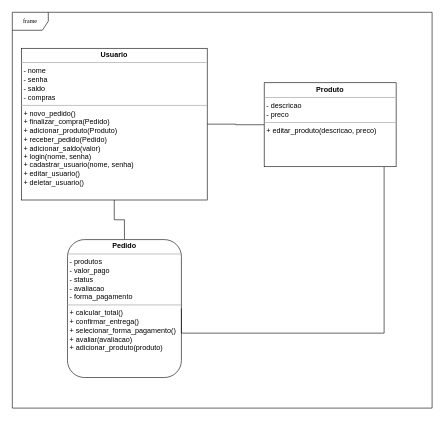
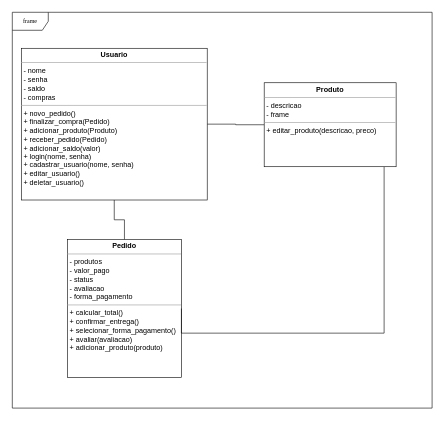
- <mxCell id="8" value="&lt;p style=&quot;margin: 0px ; margin-top: 4px ; text-align: center&quot;&gt;&lt;b&gt;Produto&lt;/b&gt;&lt;/p&gt;&lt;hr size=&quot;1&quot;&gt;&lt;p style=&quot;margin: 0px ; margin-left: 4px&quot;&gt;- descricao&lt;br&gt;- preco&lt;/p&gt;&lt;hr size=&quot;1&quot;&gt;&lt;p style=&quot;margin: 0px ; margin-left: 4px&quot;&gt;+ editar_produto(descricao, preco)&lt;/p&gt;" style="verticalAlign=top;align=left;overflow=fill;fontSize=12;fontFamily=Helvetica;html=1;rounded=0;shadow=0;comic=0;labelBackgroundColor=none;strokeColor=#000000;strokeWidth=1;fillColor=#ffffff;" vertex="1" parent="1"><mxGeometry x="440" y="137.5" width="220" height="140" as="geometry" /></mxCell>
+ <mxCell id="8" value="&lt;p style=&quot;margin: 0px ; margin-top: 4px ; text-align: center&quot;&gt;&lt;b&gt;Produto&lt;/b&gt;&lt;/p&gt;&lt;hr size=&quot;1&quot;&gt;&lt;p style=&quot;margin: 0px ; margin-left: 4px&quot;&gt;- descricao&lt;br&gt;- frame&lt;/p&gt;&lt;hr size=&quot;1&quot;&gt;&lt;p style=&quot;margin: 0px ; margin-left: 4px&quot;&gt;+ editar_produto(descricao, preco)&lt;/p&gt;" style="verticalAlign=top;align=left;overflow=fill;fontSize=12;fontFamily=Helvetica;html=1;rounded=0;shadow=0;comic=0;labelBackgroundColor=none;strokeColor=#000000;strokeWidth=1;fillColor=#ffffff;" vertex="1" parent="1"><mxGeometry x="440" y="137.5" width="220" height="140" as="geometry" /></mxCell>
- <mxCell id="6" value="&lt;p style=&quot;margin: 0px ; margin-top: 4px ; text-align: center&quot;&gt;&lt;b&gt;Pedido&lt;/b&gt;&lt;/p&gt;&lt;hr size=&quot;1&quot;&gt;&lt;p style=&quot;margin: 0px ; margin-left: 4px&quot;&gt;- produtos&lt;/p&gt;&lt;p style=&quot;margin: 0px ; margin-left: 4px&quot;&gt;- valor_pago&lt;/p&gt;&lt;p style=&quot;margin: 0px ; margin-left: 4px&quot;&gt;- status&lt;/p&gt;&lt;p style=&quot;margin: 0px ; margin-left: 4px&quot;&gt;- avaliacao&lt;/p&gt;&lt;p style=&quot;margin: 0px ; margin-left: 4px&quot;&gt;- forma_pagamento&lt;/p&gt;&lt;hr size=&quot;1&quot;&gt;&lt;p style=&quot;margin: 0px ; margin-left: 4px&quot;&gt;+ calcular_total()&lt;br&gt;+ confirmar_entrega(&lt;span&gt;)&lt;/span&gt;&lt;/p&gt;&lt;p style=&quot;margin: 0px ; margin-left: 4px&quot;&gt;&lt;span&gt;+ selecionar_forma_pagamento()&lt;/span&gt;&lt;/p&gt;&lt;p style=&quot;margin: 0px ; margin-left: 4px&quot;&gt;&lt;span&gt;+ avaliar(avaliacao)&lt;/span&gt;&lt;/p&gt;&lt;p style=&quot;margin: 0px ; margin-left: 4px&quot;&gt;&lt;span&gt;+ adicionar_produto(produto)&lt;/span&gt;&lt;/p&gt;&lt;p style=&quot;margin: 0px ; margin-left: 4px&quot;&gt;&lt;br&gt;&lt;/p&gt;" style="verticalAlign=top;align=left;overflow=fill;fontSize=12;fontFamily=Helvetica;html=1;shadow=0;comic=0;labelBackgroundColor=none;strokeColor=#000000;strokeWidth=1;fillColor=#ffffff;rounded=1;" vertex="1" parent="1"><mxGeometry x="112" y="399" width="190" height="230" as="geometry" /></mxCell>
+ <mxCell id="6" value="&lt;p style=&quot;margin: 0px ; margin-top: 4px ; text-align: center&quot;&gt;&lt;b&gt;Pedido&lt;/b&gt;&lt;/p&gt;&lt;hr size=&quot;1&quot;&gt;&lt;p style=&quot;margin: 0px ; margin-left: 4px&quot;&gt;- produtos&lt;/p&gt;&lt;p style=&quot;margin: 0px ; margin-left: 4px&quot;&gt;- valor_pago&lt;/p&gt;&lt;p style=&quot;margin: 0px ; margin-left: 4px&quot;&gt;- status&lt;/p&gt;&lt;p style=&quot;margin: 0px ; margin-left: 4px&quot;&gt;- avaliacao&lt;/p&gt;&lt;p style=&quot;margin: 0px ; margin-left: 4px&quot;&gt;- forma_pagamento&lt;/p&gt;&lt;hr size=&quot;1&quot;&gt;&lt;p style=&quot;margin: 0px ; margin-left: 4px&quot;&gt;+ calcular_total()&lt;br&gt;+ confirmar_entrega(&lt;span&gt;)&lt;/span&gt;&lt;/p&gt;&lt;p style=&quot;margin: 0px ; margin-left: 4px&quot;&gt;&lt;span&gt;+ selecionar_forma_pagamento()&lt;/span&gt;&lt;/p&gt;&lt;p style=&quot;margin: 0px ; margin-left: 4px&quot;&gt;&lt;span&gt;+ avaliar(avaliacao)&lt;/span&gt;&lt;/p&gt;&lt;p style=&quot;margin: 0px ; margin-left: 4px&quot;&gt;&lt;span&gt;+ adicionar_produto(produto)&lt;/span&gt;&lt;/p&gt;&lt;p style=&quot;margin: 0px ; margin-left: 4px&quot;&gt;&lt;br&gt;&lt;/p&gt;" style="verticalAlign=top;align=left;overflow=fill;fontSize=12;fontFamily=Helvetica;html=1;rounded=0;shadow=0;comic=0;labelBackgroundColor=none;strokeColor=#000000;strokeWidth=1;fillColor=#ffffff;" vertex="1" parent="1"><mxGeometry x="112" y="399" width="190" height="230" as="geometry" /></mxCell>
